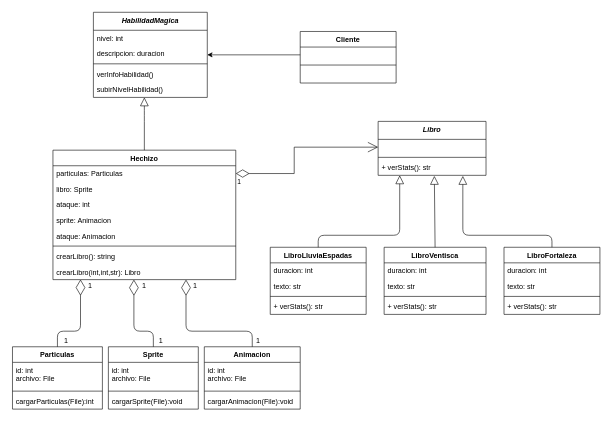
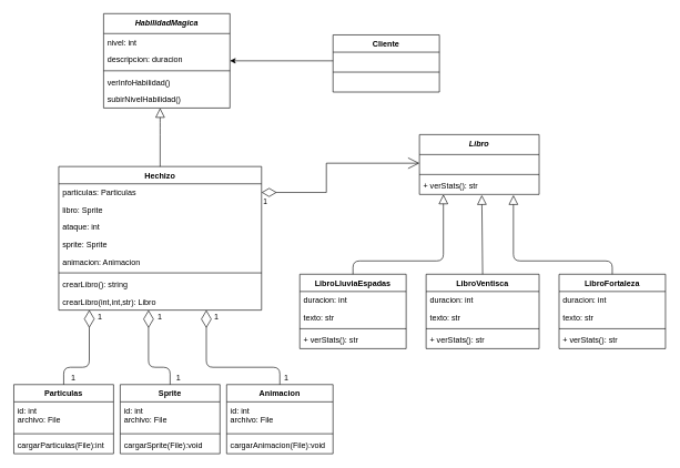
- <mxCell id="16" value="sprite: Animacion" style="text;strokeColor=none;fillColor=none;align=left;verticalAlign=top;spacingLeft=4;spacingRight=4;overflow=hidden;rotatable=0;points=[[0,0.5],[1,0.5]];portConstraint=eastwest;" parent="12" vertex="1"><mxGeometry y="104" width="305" height="26" as="geometry" /></mxCell>
+ <mxCell id="16" value="sprite: Sprite" style="text;strokeColor=none;fillColor=none;align=left;verticalAlign=top;spacingLeft=4;spacingRight=4;overflow=hidden;rotatable=0;points=[[0,0.5],[1,0.5]];portConstraint=eastwest;" parent="12" vertex="1"><mxGeometry y="104" width="305" height="26" as="geometry" /></mxCell>
- <mxCell id="17" value="ataque: Animacion" style="text;strokeColor=none;fillColor=none;align=left;verticalAlign=top;spacingLeft=4;spacingRight=4;overflow=hidden;rotatable=0;points=[[0,0.5],[1,0.5]];portConstraint=eastwest;" parent="12" vertex="1"><mxGeometry y="130" width="305" height="26" as="geometry" /></mxCell>
+ <mxCell id="17" value="animacion: Animacion" style="text;strokeColor=none;fillColor=none;align=left;verticalAlign=top;spacingLeft=4;spacingRight=4;overflow=hidden;rotatable=0;points=[[0,0.5],[1,0.5]];portConstraint=eastwest;" parent="12" vertex="1"><mxGeometry y="130" width="305" height="26" as="geometry" /></mxCell>
